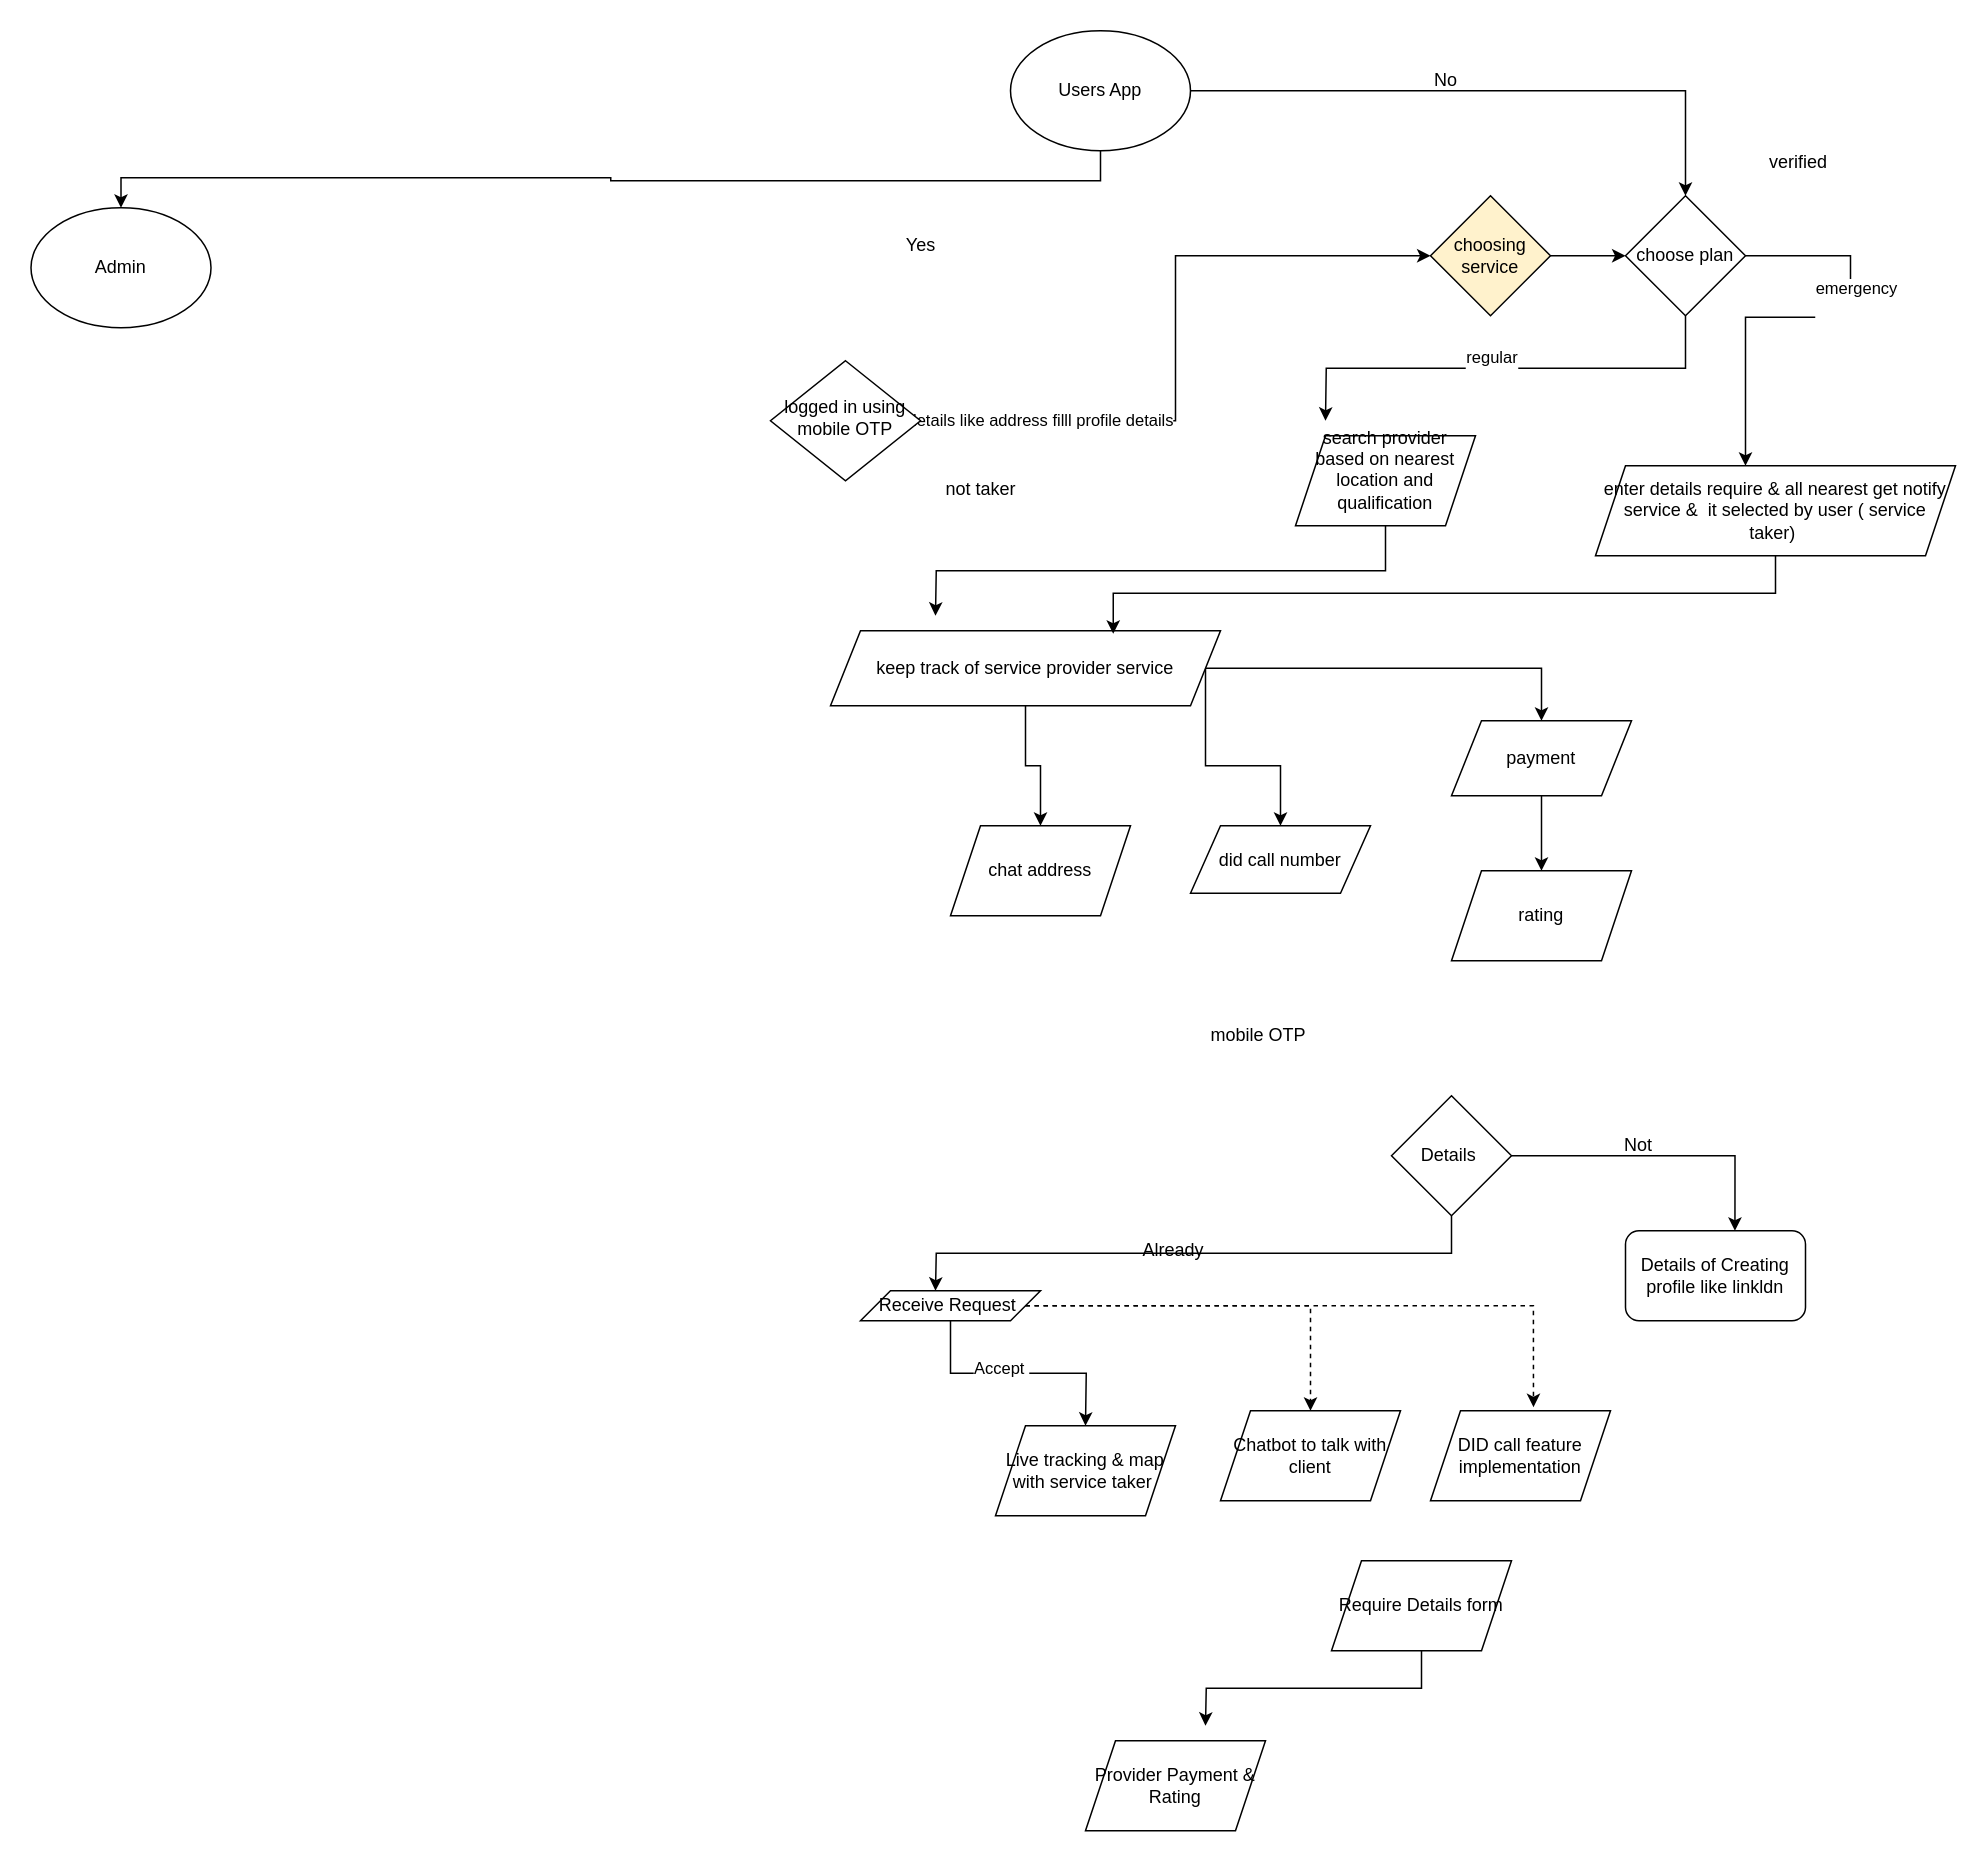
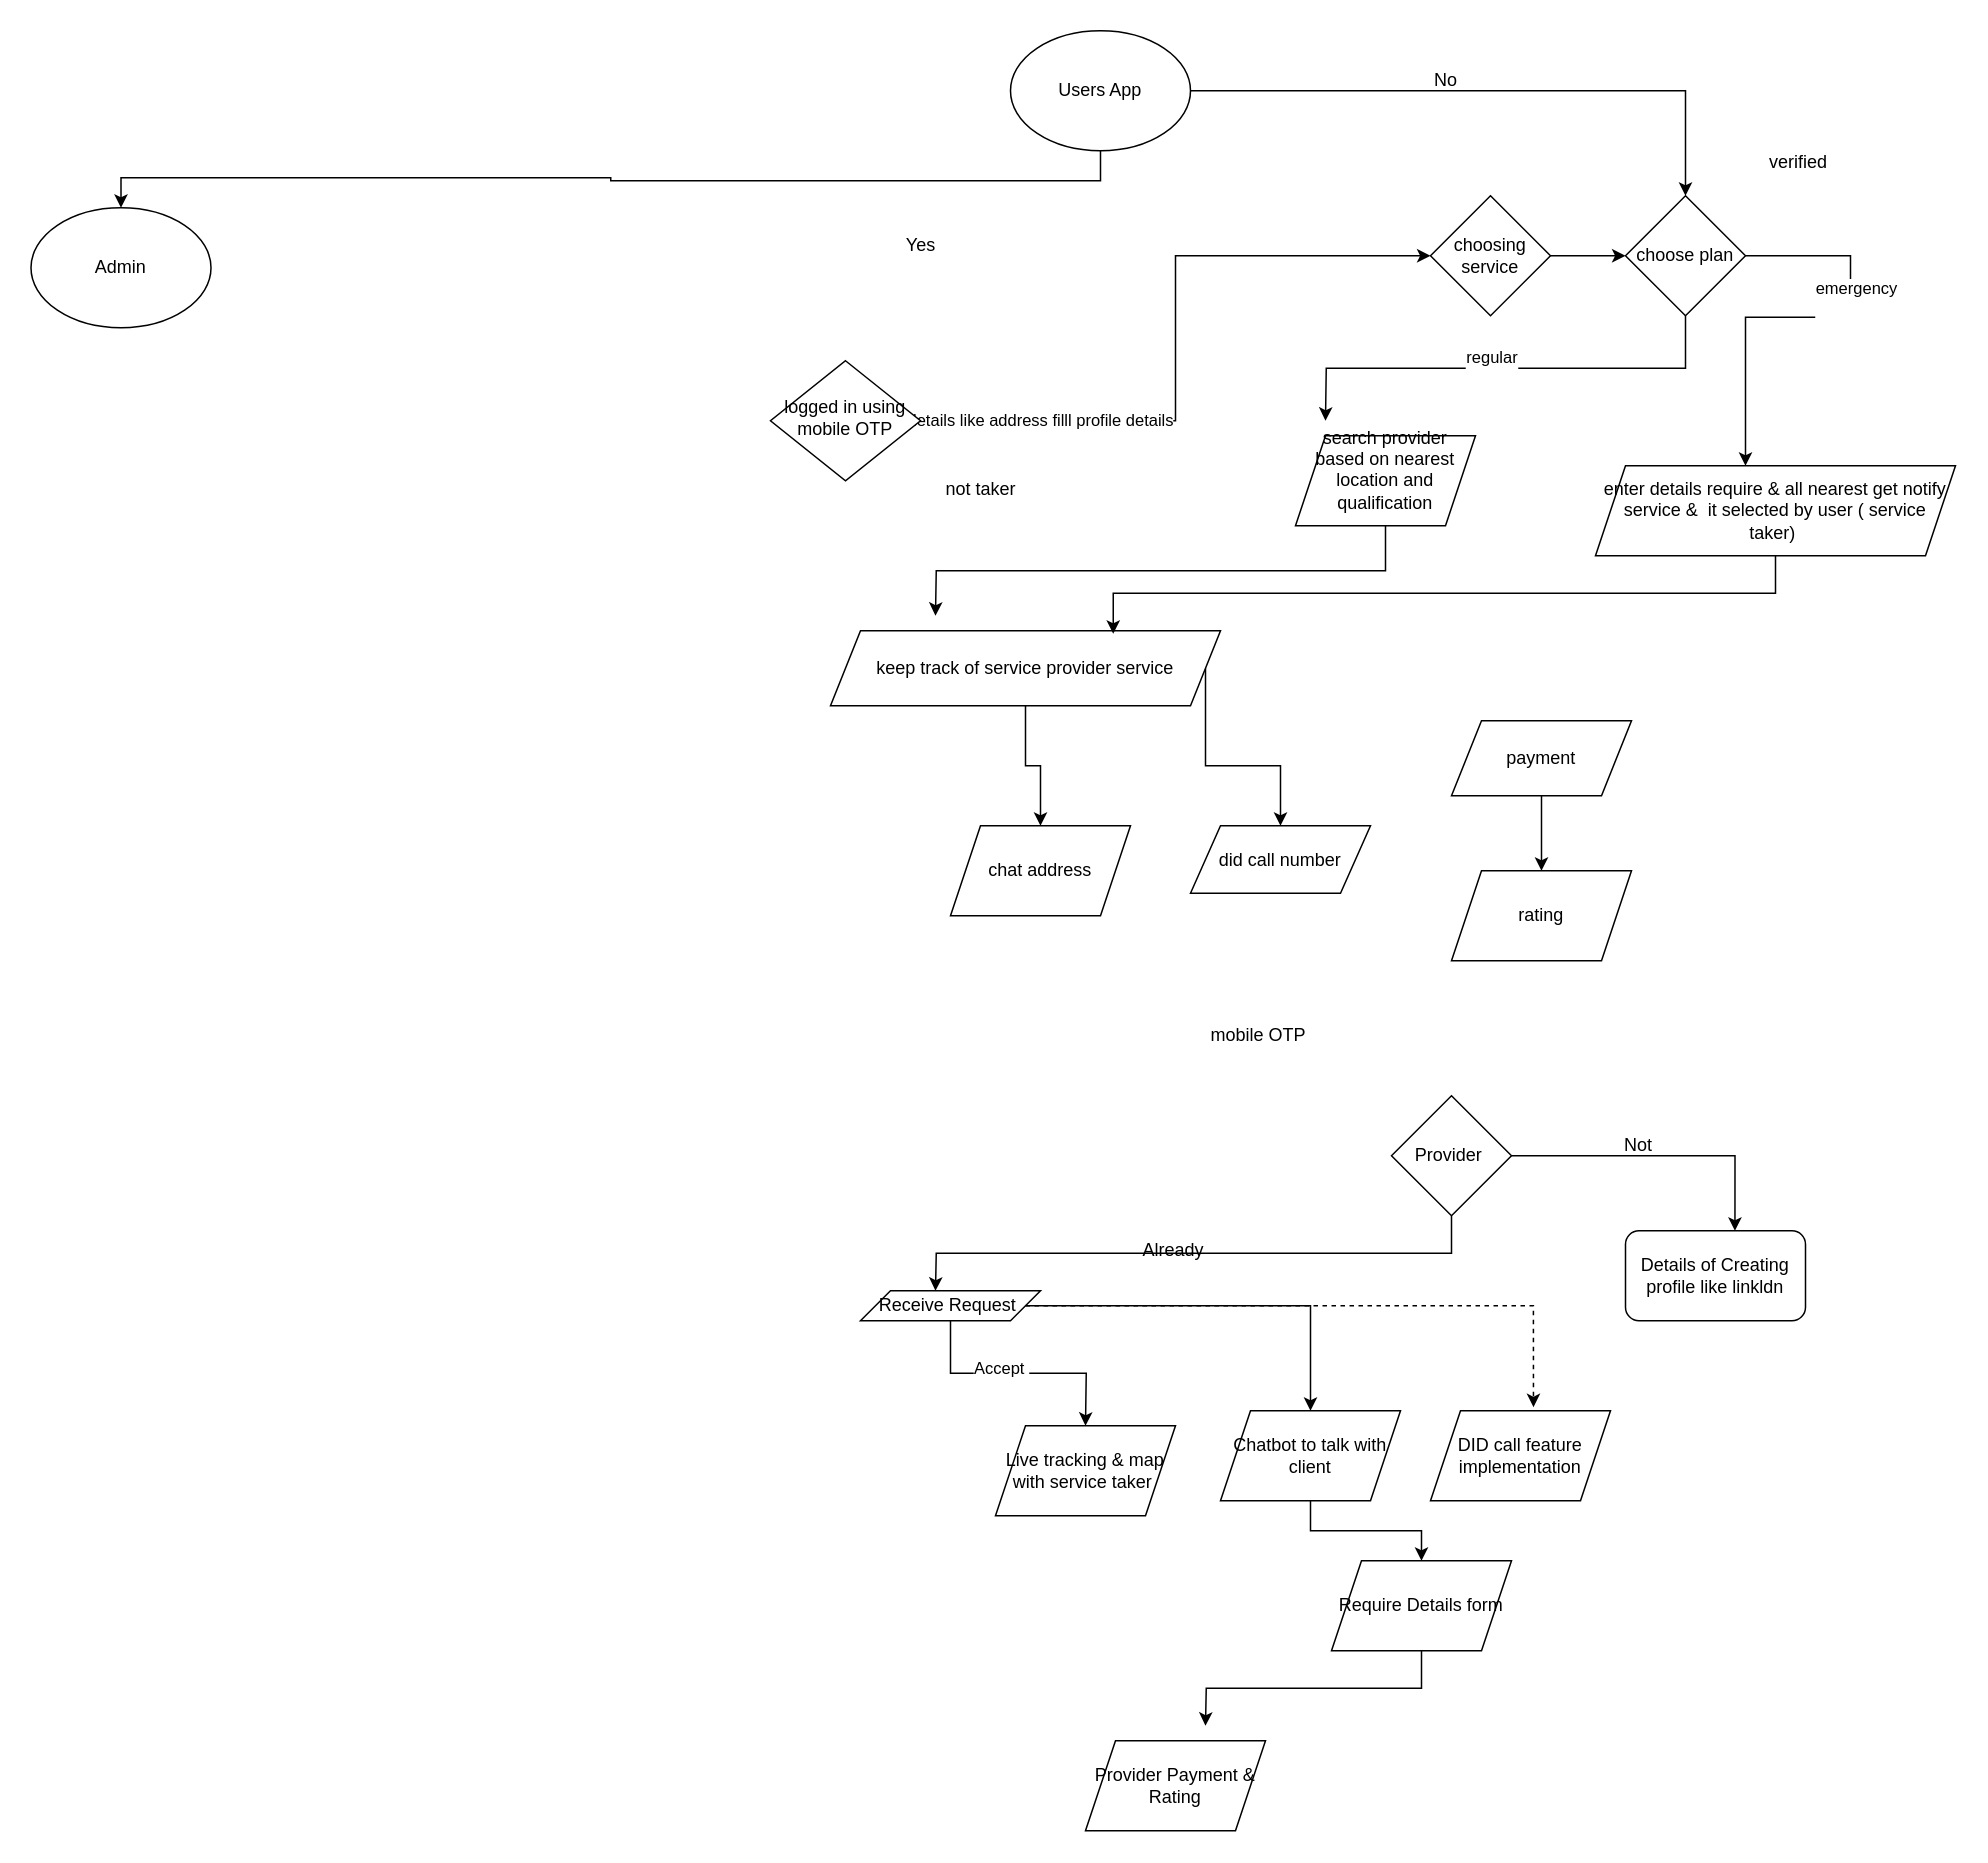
- <mxCell id="6" value="choosing service" style="rhombus;whiteSpace=wrap;html=1;fillColor=#fff2cc;" vertex="1" parent="1"><mxGeometry x="953" y="130" width="80" height="80" as="geometry" /></mxCell>
+ <mxCell id="6" value="choosing service" style="rhombus;whiteSpace=wrap;html=1;" vertex="1" parent="1"><mxGeometry x="953" y="130" width="80" height="80" as="geometry" /></mxCell>
- <mxCell id="16" style="edgeStyle=orthogonalEdgeStyle;rounded=0;orthogonalLoop=1;jettySize=auto;html=1;exitX=1;exitY=0.5;exitDx=0;exitDy=0;entryX=0.5;entryY=0;entryDx=0;entryDy=0;" edge="1" parent="1" source="17" target="21"><mxGeometry relative="1" as="geometry" /></mxCell>
- <mxCell id="27" value="Details&amp;nbsp;" style="rhombus;whiteSpace=wrap;html=1;" vertex="1" parent="1"><mxGeometry x="927" y="730" width="80" height="80" as="geometry" /></mxCell>
+ <mxCell id="27" value="Provider&amp;nbsp;" style="rhombus;whiteSpace=wrap;html=1;" vertex="1" parent="1"><mxGeometry x="927" y="730" width="80" height="80" as="geometry" /></mxCell>
- <mxCell id="33" style="edgeStyle=orthogonalEdgeStyle;rounded=0;orthogonalLoop=1;jettySize=auto;html=1;exitX=1;exitY=0.5;exitDx=0;exitDy=0;dashed=1;" edge="1" parent="1" source="34" target="37"><mxGeometry relative="1" as="geometry"><mxPoint x="893" y="930" as="targetPoint" /></mxGeometry></mxCell>
+ <mxCell id="33" style="edgeStyle=orthogonalEdgeStyle;rounded=0;orthogonalLoop=1;jettySize=auto;html=1;exitX=1;exitY=0.5;exitDx=0;exitDy=0;" edge="1" parent="1" source="34" target="37"><mxGeometry relative="1" as="geometry"><mxPoint x="893" y="930" as="targetPoint" /></mxGeometry></mxCell>
+ <mxCell id="36" value="" style="edgeStyle=orthogonalEdgeStyle;rounded=0;orthogonalLoop=1;jettySize=auto;html=1;" edge="1" parent="1" source="37" target="43"><mxGeometry relative="1" as="geometry" /></mxCell>
